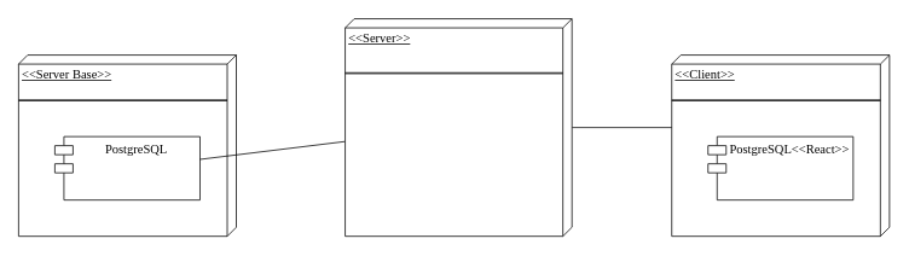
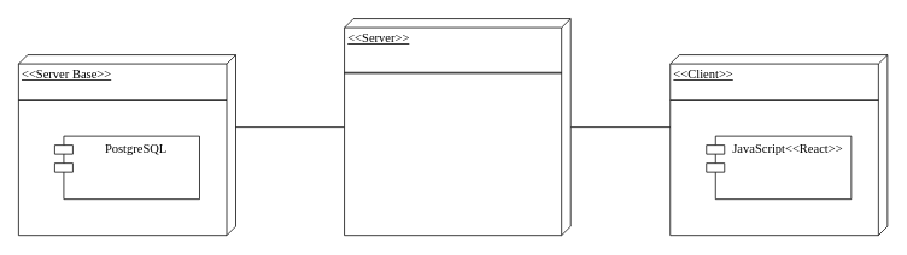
- <mxCell id="5" style="rounded=0;orthogonalLoop=1;jettySize=auto;html=1;endArrow=none;endFill=0;" edge="1" parent="1" source="7" target="3"><mxGeometry relative="1" as="geometry"><mxPoint x="270" y="140" as="targetPoint" /></mxGeometry></mxCell>
+ <mxCell id="5" style="rounded=0;orthogonalLoop=1;jettySize=auto;html=1;endArrow=none;endFill=0;entryX=0.4;entryY=0;entryDx=0;entryDy=0;entryPerimeter=0;" edge="1" parent="1" source="7" target="2"><mxGeometry relative="1" as="geometry"><mxPoint x="270" y="140" as="targetPoint" /></mxGeometry></mxCell>
- <mxCell id="10" value="PostgreSQL&amp;lt;&amp;lt;React&amp;gt;&amp;gt;" style="shape=module;align=left;spacingLeft=20;align=center;verticalAlign=top;whiteSpace=wrap;html=1;fontFamily=Times New Roman;fontSize=14;" vertex="1" parent="1"><mxGeometry x="780" y="150" width="160" height="70" as="geometry" /></mxCell>
+ <mxCell id="10" value="JavaScript&amp;lt;&amp;lt;React&amp;gt;&amp;gt;" style="shape=module;align=left;spacingLeft=20;align=center;verticalAlign=top;whiteSpace=wrap;html=1;fontFamily=Times New Roman;fontSize=14;" vertex="1" parent="1"><mxGeometry x="780" y="150" width="160" height="70" as="geometry" /></mxCell>
